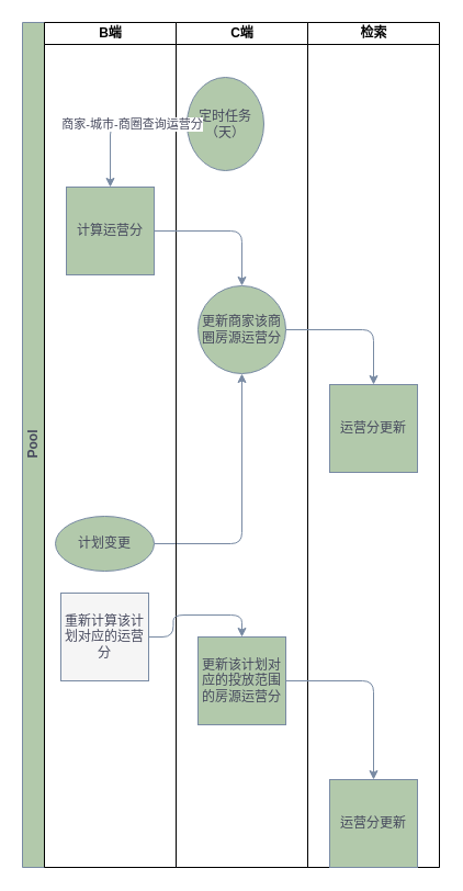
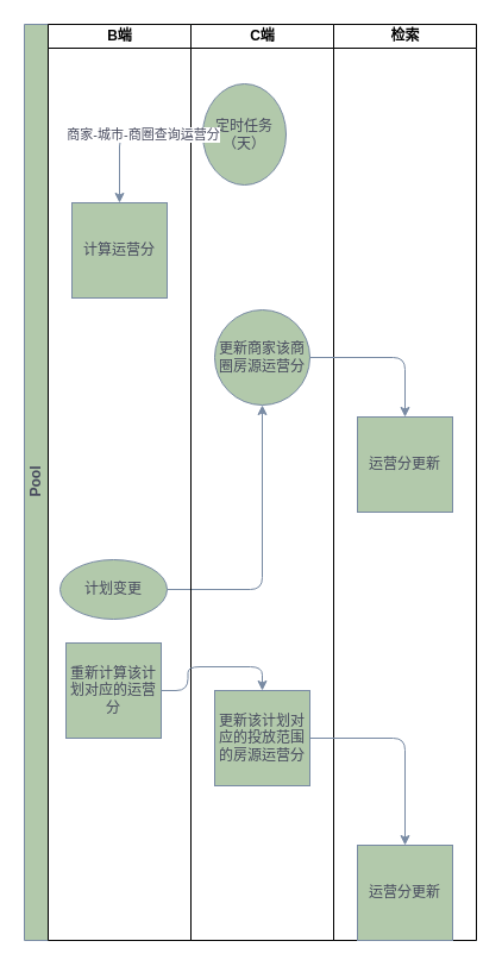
- <mxCell id="17" style="edgeStyle=orthogonalEdgeStyle;curved=0;rounded=1;sketch=0;orthogonalLoop=1;jettySize=auto;html=1;strokeColor=#788AA3;fillColor=#B2C9AB;fontColor=#46495D;" edge="1" parent="2" source="4" target="10"><mxGeometry relative="1" as="geometry" /></mxCell>
- <mxCell id="7" value="重新计算该计划对应的运营分" style="whiteSpace=wrap;html=1;aspect=fixed;rounded=0;sketch=0;strokeColor=#788AA3;fillColor=#f5f5f5;fontColor=#46495D;" vertex="1" parent="3"><mxGeometry x="15" y="520" width="80" height="80" as="geometry" /></mxCell>
+ <mxCell id="7" value="重新计算该计划对应的运营分" style="whiteSpace=wrap;html=1;aspect=fixed;rounded=0;sketch=0;strokeColor=#788AA3;fillColor=#B2C9AB;fontColor=#46495D;" vertex="1" parent="3"><mxGeometry x="15" y="520" width="80" height="80" as="geometry" /></mxCell>
